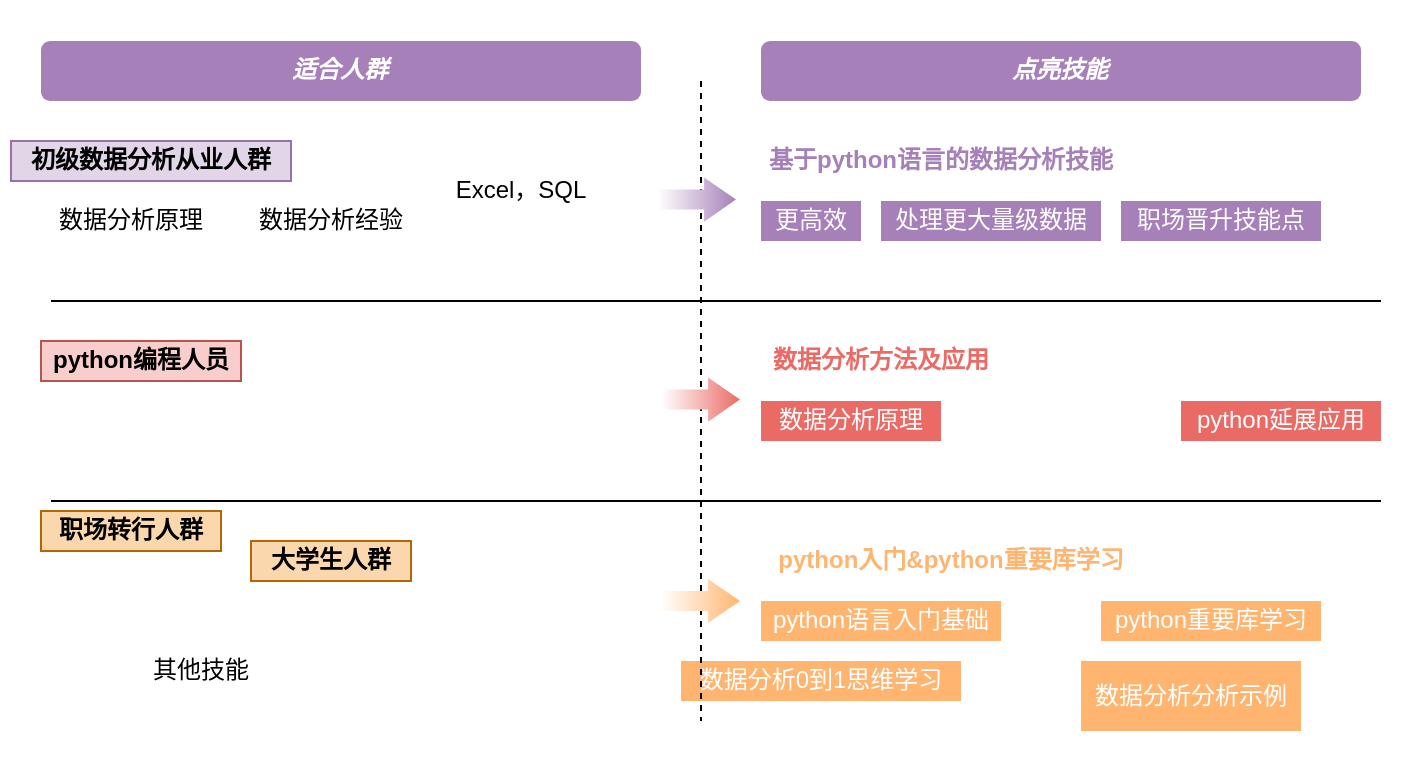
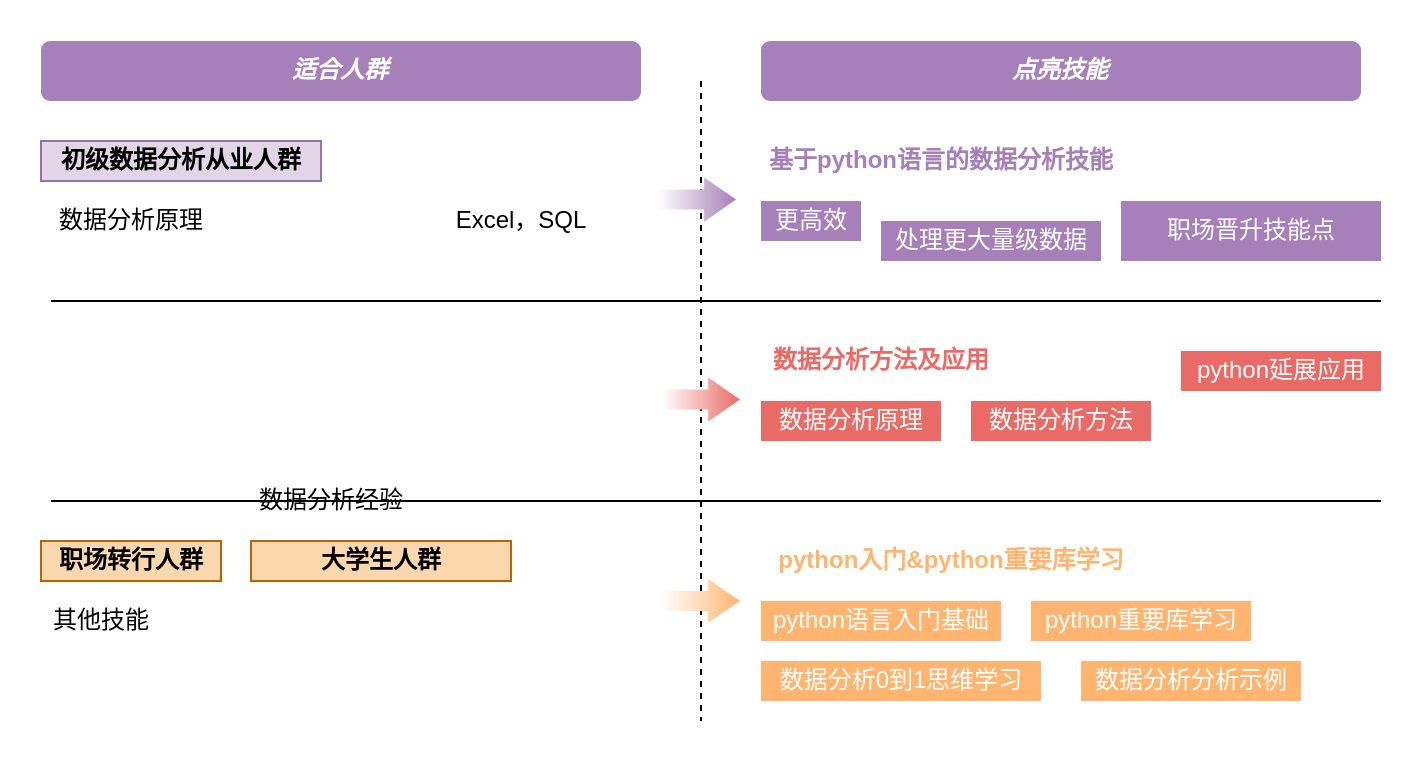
- <mxCell id="2" value="初级数据分析从业人群" style="text;html=1;align=center;verticalAlign=middle;resizable=0;points=[];autosize=1;fillColor=#e1d5e7;strokeColor=#9673a6;fontStyle=1" parent="1" vertex="1"><mxGeometry x="5" y="70" width="140" height="20" as="geometry" /></mxCell>
+ <mxCell id="2" value="初级数据分析从业人群" style="text;html=1;align=center;verticalAlign=middle;resizable=0;points=[];autosize=1;fillColor=#e1d5e7;strokeColor=#9673a6;fontStyle=1" parent="1" vertex="1"><mxGeometry x="20" y="70" width="140" height="20" as="geometry" /></mxCell>
- <mxCell id="10" value="Excel，SQL" style="text;html=1;align=center;verticalAlign=middle;resizable=0;points=[];autosize=1;fontSize=12;" parent="1" vertex="1"><mxGeometry x="220" y="85" width="80" height="20" as="geometry" /></mxCell>
+ <mxCell id="10" value="Excel，SQL" style="text;html=1;align=center;verticalAlign=middle;resizable=0;points=[];autosize=1;fontSize=12;" parent="1" vertex="1"><mxGeometry x="220" y="100" width="80" height="20" as="geometry" /></mxCell>
- <mxCell id="9" value="数据分析经验" style="text;html=1;align=center;verticalAlign=middle;resizable=0;points=[];autosize=1;fontSize=12;" parent="1" vertex="1"><mxGeometry x="120" y="100" width="90" height="20" as="geometry" /></mxCell>
+ <mxCell id="9" value="数据分析经验" style="text;html=1;align=center;verticalAlign=middle;resizable=0;points=[];autosize=1;fontSize=12;" parent="1" vertex="1"><mxGeometry x="120" y="240" width="90" height="20" as="geometry" /></mxCell>
- <mxCell id="13" value="处理更大量级数据" style="text;html=1;align=center;verticalAlign=middle;resizable=0;points=[];autosize=1;fontSize=12;fillColor=#A680B8;fontColor=#FFFFFF;" parent="1" vertex="1"><mxGeometry x="440" y="100" width="110" height="20" as="geometry" /></mxCell>
+ <mxCell id="13" value="处理更大量级数据" style="text;html=1;align=center;verticalAlign=middle;resizable=0;points=[];autosize=1;fontSize=12;fillColor=#A680B8;fontColor=#FFFFFF;" parent="1" vertex="1"><mxGeometry x="440" y="110" width="110" height="20" as="geometry" /></mxCell>
- <mxCell id="14" value="职场晋升技能点" style="text;html=1;align=center;verticalAlign=middle;resizable=0;points=[];autosize=1;fontSize=12;fillColor=#A680B8;fontColor=#FFFFFF;" parent="1" vertex="1"><mxGeometry x="560" y="100" width="100" height="20" as="geometry" /></mxCell>
+ <mxCell id="14" value="职场晋升技能点" style="text;html=1;align=center;verticalAlign=middle;resizable=0;points=[];autosize=1;fontSize=12;fillColor=#A680B8;fontColor=#FFFFFF;" parent="1" vertex="1"><mxGeometry x="560" y="100" width="130" height="30" as="geometry" /></mxCell>
- <mxCell id="3" value="python编程人员" style="text;html=1;align=center;verticalAlign=middle;resizable=0;points=[];autosize=1;fillColor=#f8cecc;strokeColor=#b85450;fontStyle=1" parent="1" vertex="1"><mxGeometry x="20" y="170" width="100" height="20" as="geometry" /></mxCell>
+ <mxCell id="17" value="数据分析方法" style="text;html=1;align=center;verticalAlign=middle;resizable=0;points=[];autosize=1;fontSize=12;fillColor=#EA6B66;fontColor=#FFFFFF;" parent="1" vertex="1"><mxGeometry x="485" y="200" width="90" height="20" as="geometry" /></mxCell>
- <mxCell id="18" value="python延展应用" style="text;html=1;align=center;verticalAlign=middle;resizable=0;points=[];autosize=1;fontSize=12;fillColor=#EA6B66;fontColor=#FFFFFF;" parent="1" vertex="1"><mxGeometry x="590" y="200" width="100" height="20" as="geometry" /></mxCell>
+ <mxCell id="18" value="python延展应用" style="text;html=1;align=center;verticalAlign=middle;resizable=0;points=[];autosize=1;fontSize=12;fillColor=#EA6B66;fontColor=#FFFFFF;" parent="1" vertex="1"><mxGeometry x="590" y="175" width="100" height="20" as="geometry" /></mxCell>
- <mxCell id="6" value="职场转行人群" style="text;html=1;align=center;verticalAlign=middle;resizable=0;points=[];autosize=1;fontSize=12;fillColor=#fad7ac;strokeColor=#b46504;fontStyle=1" parent="1" vertex="1"><mxGeometry x="20" y="255" width="90" height="20" as="geometry" /></mxCell>
+ <mxCell id="6" value="职场转行人群" style="text;html=1;align=center;verticalAlign=middle;resizable=0;points=[];autosize=1;fontSize=12;fillColor=#fad7ac;strokeColor=#b46504;fontStyle=1" parent="1" vertex="1"><mxGeometry x="20" y="270" width="90" height="20" as="geometry" /></mxCell>
- <mxCell id="7" value="大学生人群" style="text;html=1;align=center;verticalAlign=middle;resizable=0;points=[];autosize=1;fontSize=12;fillColor=#fad7ac;strokeColor=#b46504;fontStyle=1" parent="1" vertex="1"><mxGeometry x="125" y="270" width="80" height="20" as="geometry" /></mxCell>
+ <mxCell id="7" value="大学生人群" style="text;html=1;align=center;verticalAlign=middle;resizable=0;points=[];autosize=1;fontSize=12;fillColor=#fad7ac;strokeColor=#b46504;fontStyle=1" parent="1" vertex="1"><mxGeometry x="125" y="270" width="130" height="20" as="geometry" /></mxCell>
- <mxCell id="24" value="python重要库学习" style="text;html=1;align=center;verticalAlign=middle;resizable=0;points=[];autosize=1;fontSize=12;fillColor=#FFB570;fontColor=#FFFFFF;" parent="1" vertex="1"><mxGeometry x="550" y="300" width="110" height="20" as="geometry" /></mxCell>
+ <mxCell id="24" value="python重要库学习" style="text;html=1;align=center;verticalAlign=middle;resizable=0;points=[];autosize=1;fontSize=12;fillColor=#FFB570;fontColor=#FFFFFF;" parent="1" vertex="1"><mxGeometry x="515" y="300" width="110" height="20" as="geometry" /></mxCell>
- <mxCell id="19" value="其他技能" style="text;html=1;align=center;verticalAlign=middle;resizable=0;points=[];autosize=1;fontSize=12;fontColor=#000000;" parent="1" vertex="1"><mxGeometry x="70" y="325" width="60" height="20" as="geometry" /></mxCell>
+ <mxCell id="19" value="其他技能" style="text;html=1;align=center;verticalAlign=middle;resizable=0;points=[];autosize=1;fontSize=12;fontColor=#000000;" parent="1" vertex="1"><mxGeometry x="20" y="300" width="60" height="20" as="geometry" /></mxCell>
- <mxCell id="22" value="数据分析0到1思维学习" style="text;html=1;align=center;verticalAlign=middle;resizable=0;points=[];autosize=1;fontSize=12;fillColor=#FFB570;fontColor=#FFFFFF;" parent="1" vertex="1"><mxGeometry x="340" y="330" width="140" height="20" as="geometry" /></mxCell>
+ <mxCell id="22" value="数据分析0到1思维学习" style="text;html=1;align=center;verticalAlign=middle;resizable=0;points=[];autosize=1;fontSize=12;fillColor=#FFB570;fontColor=#FFFFFF;" parent="1" vertex="1"><mxGeometry x="380" y="330" width="140" height="20" as="geometry" /></mxCell>
- <mxCell id="23" value="数据分析分析示例" style="text;html=1;align=center;verticalAlign=middle;resizable=0;points=[];autosize=1;fontSize=12;fillColor=#FFB570;fontColor=#FFFFFF;" parent="1" vertex="1"><mxGeometry x="540" y="330" width="110" height="35" as="geometry" /></mxCell>
+ <mxCell id="23" value="数据分析分析示例" style="text;html=1;align=center;verticalAlign=middle;resizable=0;points=[];autosize=1;fontSize=12;fillColor=#FFB570;fontColor=#FFFFFF;" parent="1" vertex="1"><mxGeometry x="540" y="330" width="110" height="20" as="geometry" /></mxCell>
